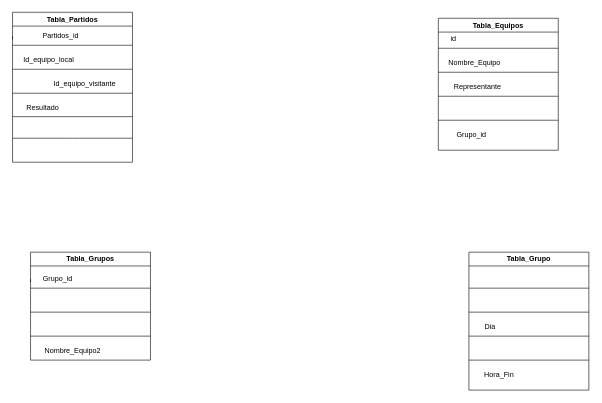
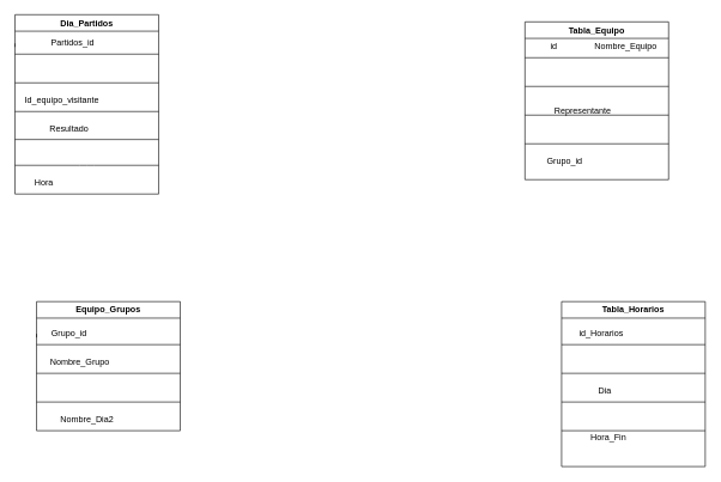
- <mxCell id="2" value="Tabla_Partidos" style="swimlane;whiteSpace=wrap;html=1;" vertex="1" parent="1"><mxGeometry x="20" y="20" width="200" height="250" as="geometry" /></mxCell>
+ <mxCell id="2" value="Dia_Partidos" style="swimlane;whiteSpace=wrap;html=1;" vertex="1" parent="1"><mxGeometry x="20" y="20" width="200" height="250" as="geometry" /></mxCell>
- <mxCell id="32" value="Tabla_Equipos" style="swimlane;whiteSpace=wrap;html=1;" vertex="1" parent="1"><mxGeometry x="730" y="30" width="200" height="220" as="geometry" /></mxCell>
+ <mxCell id="32" value="Tabla_Equipo" style="swimlane;whiteSpace=wrap;html=1;" vertex="1" parent="1"><mxGeometry x="730" y="30" width="200" height="220" as="geometry" /></mxCell>
- <mxCell id="35" value="id" style="text;html=1;align=center;verticalAlign=middle;resizable=0;points=[];autosize=1;strokeColor=none;fillColor=none;" vertex="1" parent="32"><mxGeometry x="10" y="20" width="30" height="30" as="geometry" /></mxCell>
+ <mxCell id="35" value="id" style="text;html=1;align=center;verticalAlign=middle;resizable=0;points=[];autosize=1;strokeColor=none;fillColor=none;" vertex="1" parent="32"><mxGeometry x="25" y="20" width="30" height="30" as="geometry" /></mxCell>
- <mxCell id="4" value="Id_equipo_local" style="text;html=1;align=center;verticalAlign=middle;resizable=0;points=[];autosize=1;strokeColor=none;fillColor=none;" vertex="1" parent="2"><mxGeometry x="5" y="65" width="110" height="30" as="geometry" /></mxCell>
- <mxCell id="34" value="Nombre_Equipo" style="text;html=1;align=center;verticalAlign=middle;resizable=0;points=[];autosize=1;strokeColor=none;fillColor=none;" vertex="1" parent="32"><mxGeometry x="5" y="60" width="110" height="30" as="geometry" /></mxCell>
+ <mxCell id="34" value="Nombre_Equipo" style="text;html=1;align=center;verticalAlign=middle;resizable=0;points=[];autosize=1;strokeColor=none;fillColor=none;" vertex="1" parent="32"><mxGeometry x="85" y="20" width="110" height="30" as="geometry" /></mxCell>
- <mxCell id="9" value="Id_equipo_visitante" style="text;html=1;align=center;verticalAlign=middle;resizable=0;points=[];autosize=1;strokeColor=none;fillColor=none;" vertex="1" parent="2"><mxGeometry x="55" y="105" width="130" height="30" as="geometry" /></mxCell>
+ <mxCell id="9" value="Id_equipo_visitante" style="text;html=1;align=center;verticalAlign=middle;resizable=0;points=[];autosize=1;strokeColor=none;fillColor=none;" vertex="1" parent="2"><mxGeometry y="105" width="130" height="30" as="geometry" /></mxCell>
- <mxCell id="39" value="Representante" style="text;html=1;align=center;verticalAlign=middle;resizable=0;points=[];autosize=1;strokeColor=none;fillColor=none;" vertex="1" parent="32"><mxGeometry x="15" y="100" width="100" height="30" as="geometry" /></mxCell>
+ <mxCell id="39" value="Representante" style="text;html=1;align=center;verticalAlign=middle;resizable=0;points=[];autosize=1;strokeColor=none;fillColor=none;" vertex="1" parent="32"><mxGeometry x="30" y="110" width="100" height="30" as="geometry" /></mxCell>
- <mxCell id="10" value="Resultado" style="text;html=1;align=center;verticalAlign=middle;resizable=0;points=[];autosize=1;strokeColor=none;fillColor=none;" vertex="1" parent="2"><mxGeometry x="10" y="145" width="80" height="30" as="geometry" /></mxCell>
+ <mxCell id="10" value="Resultado" style="text;html=1;align=center;verticalAlign=middle;resizable=0;points=[];autosize=1;strokeColor=none;fillColor=none;" vertex="1" parent="2"><mxGeometry x="35" y="145" width="80" height="30" as="geometry" /></mxCell>
+ <mxCell id="13" value="Hora" style="text;html=1;align=center;verticalAlign=middle;resizable=0;points=[];autosize=1;strokeColor=none;fillColor=none;" vertex="1" parent="2"><mxGeometry x="15" y="220" width="50" height="30" as="geometry" /></mxCell>
- <mxCell id="14" value="Tabla_Grupos" style="swimlane;whiteSpace=wrap;html=1;" vertex="1" parent="1"><mxGeometry x="50" y="420" width="200" height="180" as="geometry" /></mxCell>
+ <mxCell id="14" value="Equipo_Grupos" style="swimlane;whiteSpace=wrap;html=1;" vertex="1" parent="1"><mxGeometry x="50" y="420" width="200" height="180" as="geometry" /></mxCell>
- <mxCell id="22" value="Tabla_Grupo" style="swimlane;whiteSpace=wrap;html=1;" vertex="1" parent="1"><mxGeometry x="781" y="420" width="200" height="230" as="geometry" /></mxCell>
+ <mxCell id="22" value="Tabla_Horarios" style="swimlane;whiteSpace=wrap;html=1;" vertex="1" parent="1"><mxGeometry x="781" y="420" width="200" height="230" as="geometry" /></mxCell>
+ <mxCell id="24" value="id_Horarios" style="text;html=1;align=center;verticalAlign=middle;resizable=0;points=[];autosize=1;strokeColor=none;fillColor=none;" vertex="1" parent="22"><mxGeometry x="15" y="30" width="80" height="30" as="geometry" /></mxCell>
+ <mxCell id="16" value="Nombre_Grupo" style="text;html=1;align=center;verticalAlign=middle;resizable=0;points=[];autosize=1;strokeColor=none;fillColor=none;" vertex="1" parent="14"><mxGeometry x="5" y="70" width="110" height="30" as="geometry" /></mxCell>
- <mxCell id="28" value="Dia" style="text;html=1;align=center;verticalAlign=middle;resizable=0;points=[];autosize=1;strokeColor=none;fillColor=none;" vertex="1" parent="22"><mxGeometry x="15" y="110" width="40" height="30" as="geometry" /></mxCell>
+ <mxCell id="28" value="Dia" style="text;html=1;align=center;verticalAlign=middle;resizable=0;points=[];autosize=1;strokeColor=none;fillColor=none;" vertex="1" parent="22"><mxGeometry x="40" y="110" width="40" height="30" as="geometry" /></mxCell>
- <mxCell id="21" value="Nombre_Equipo2" style="text;html=1;align=center;verticalAlign=middle;resizable=0;points=[];autosize=1;strokeColor=none;fillColor=none;" vertex="1" parent="14"><mxGeometry x="10" y="150" width="120" height="30" as="geometry" /></mxCell>
+ <mxCell id="21" value="Nombre_Dia2" style="text;html=1;align=center;verticalAlign=middle;resizable=0;points=[];autosize=1;strokeColor=none;fillColor=none;" vertex="1" parent="14"><mxGeometry x="10" y="150" width="120" height="30" as="geometry" /></mxCell>
- <mxCell id="31" value="Hora_Fin" style="text;html=1;align=center;verticalAlign=middle;resizable=0;points=[];autosize=1;strokeColor=none;fillColor=none;" vertex="1" parent="22"><mxGeometry x="15" y="190" width="70" height="30" as="geometry" /></mxCell>
+ <mxCell id="31" value="Hora_Fin" style="text;html=1;align=center;verticalAlign=middle;resizable=0;points=[];autosize=1;strokeColor=none;fillColor=none;" vertex="1" parent="22"><mxGeometry x="30" y="175" width="70" height="30" as="geometry" /></mxCell>
